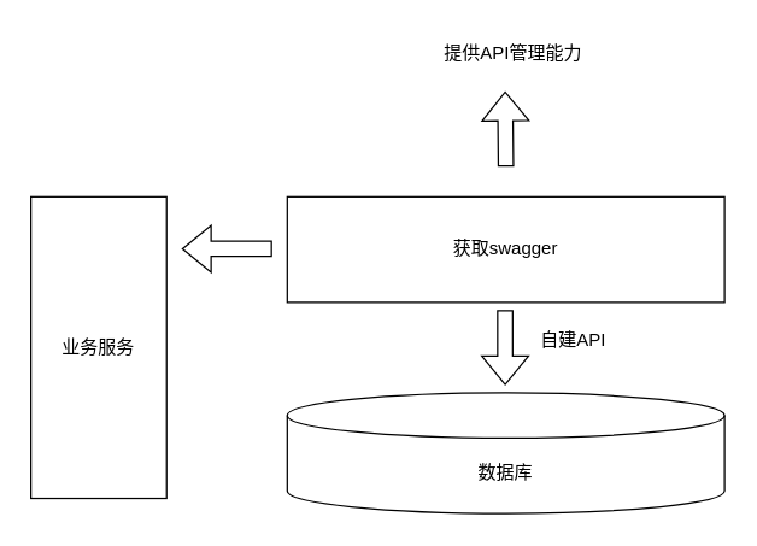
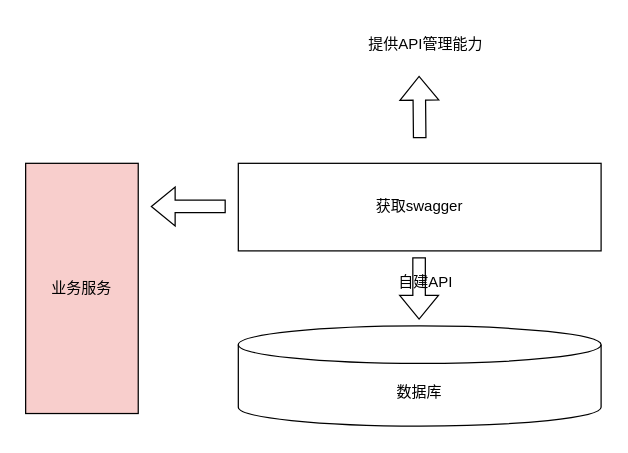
- <mxCell id="7" value="自建API" style="text;html=1;strokeColor=none;fillColor=none;align=center;verticalAlign=middle;whiteSpace=wrap;rounded=0;" vertex="1" parent="1"><mxGeometry x="350" y="210" width="60" height="30" as="geometry" /></mxCell>
+ <mxCell id="7" value="自建API" style="text;html=1;strokeColor=none;fillColor=none;align=center;verticalAlign=middle;whiteSpace=wrap;rounded=0;" vertex="1" parent="1"><mxGeometry x="310" y="210" width="60" height="30" as="geometry" /></mxCell>
- <mxCell id="2" value="业务服务" style="rounded=0;whiteSpace=wrap;html=1;" vertex="1" parent="1"><mxGeometry x="20" y="130" width="90" height="200" as="geometry" /></mxCell>
+ <mxCell id="2" value="业务服务" style="rounded=0;whiteSpace=wrap;html=1;fillColor=#f8cecc;" vertex="1" parent="1"><mxGeometry x="20" y="130" width="90" height="200" as="geometry" /></mxCell>
